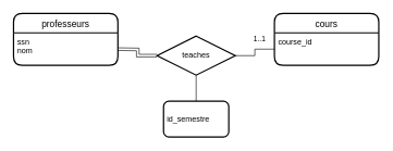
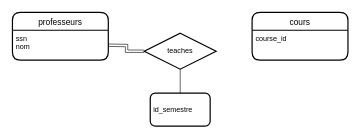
- <mxCell id="6" value="1..1" style="edgeStyle=orthogonalEdgeStyle;rounded=0;orthogonalLoop=1;jettySize=auto;html=1;exitX=1;exitY=0.5;exitDx=0;exitDy=0;entryX=0;entryY=0.5;entryDx=0;entryDy=0;startArrow=none;startFill=0;endArrow=none;endFill=0;" edge="1" parent="1" source="7" target="3"><mxGeometry x="0.333" y="15" relative="1" as="geometry"><mxPoint as="offset" /></mxGeometry></mxCell>
